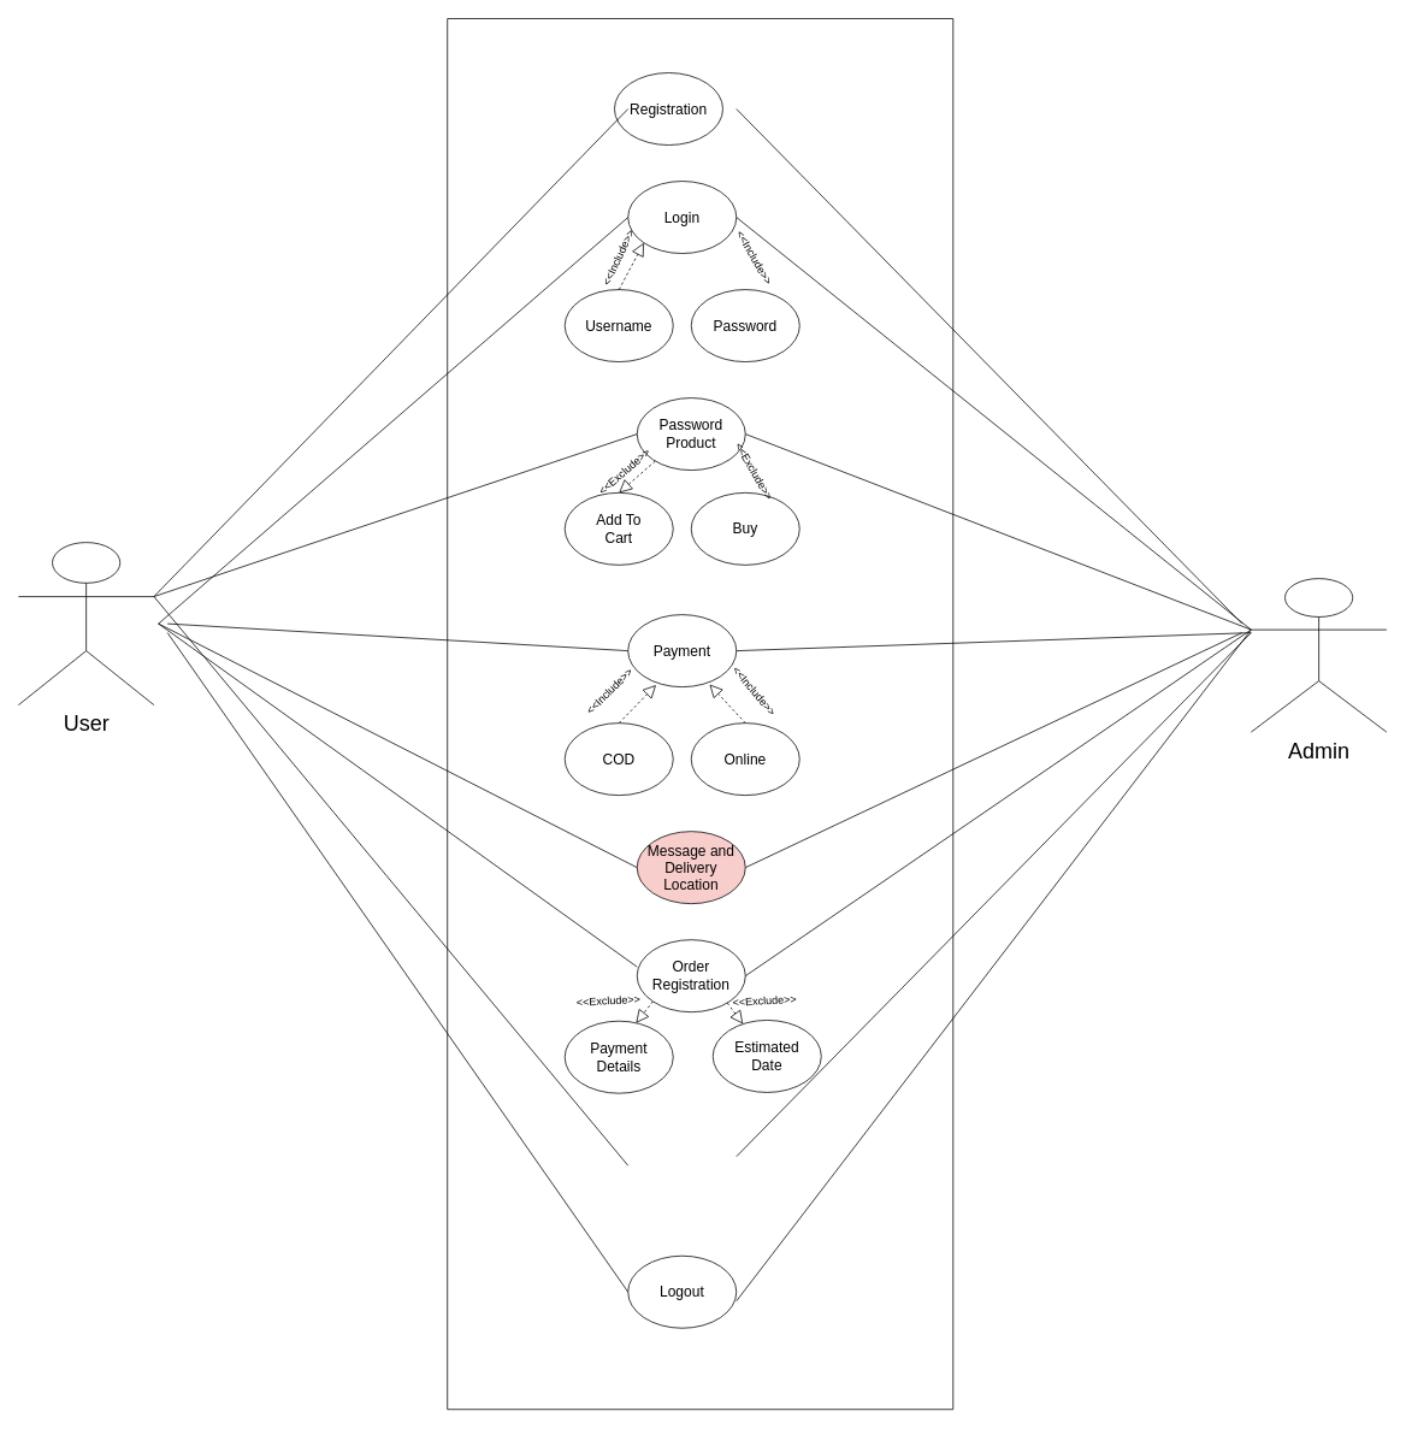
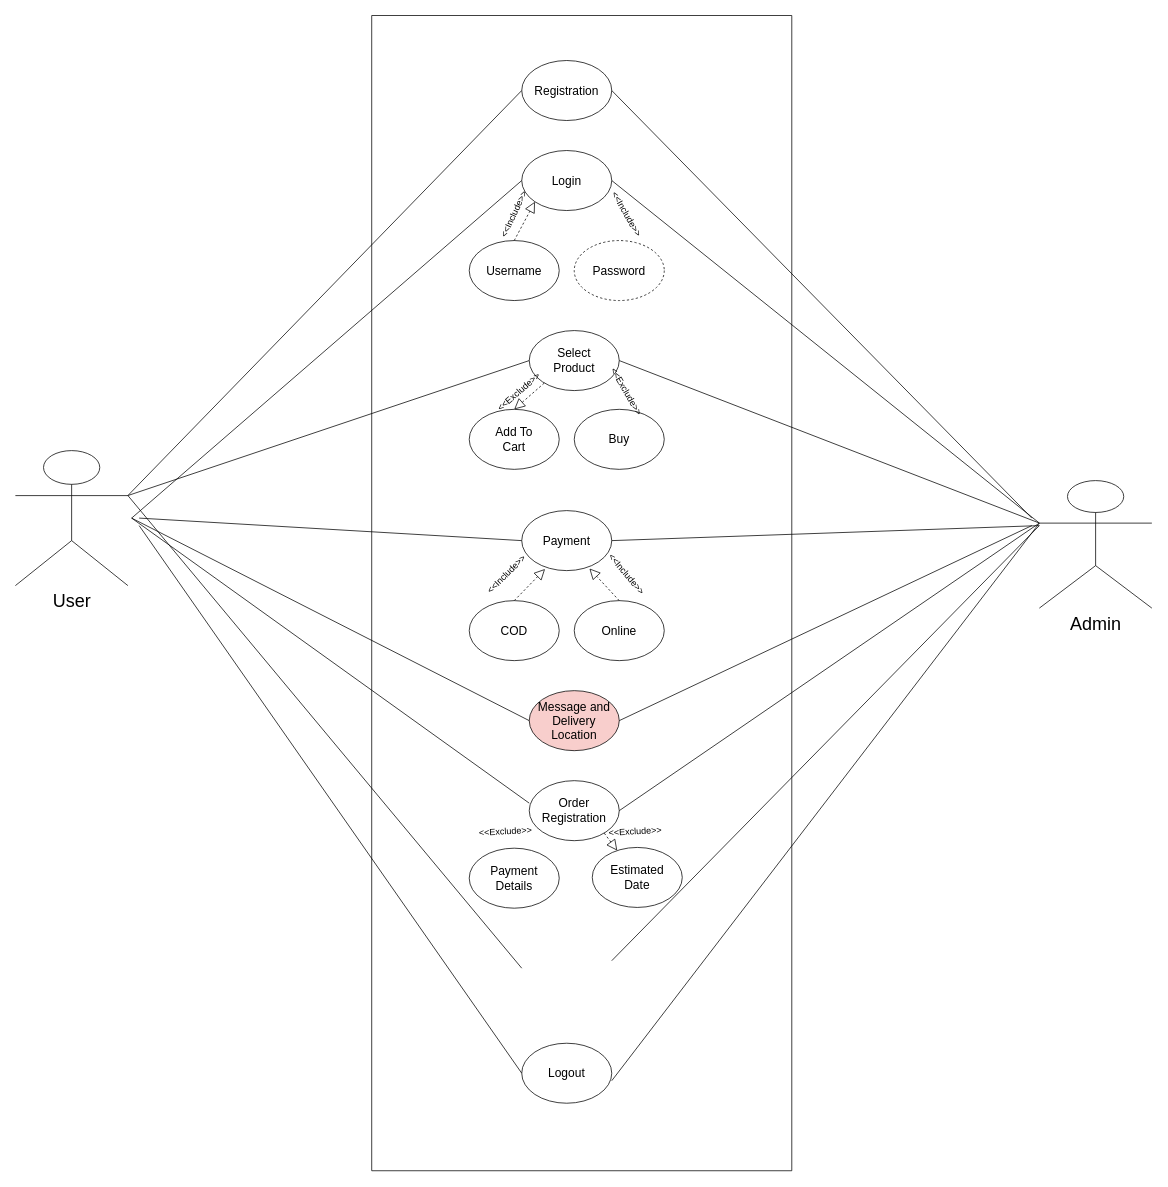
- <mxCell id="2" value="&lt;font size=&quot;3&quot;&gt;Registration&lt;/font&gt;" style="ellipse;whiteSpace=wrap;html=1;" vertex="1" parent="1"><mxGeometry x="680" y="80" width="120" height="80" as="geometry" /></mxCell>
+ <mxCell id="2" value="&lt;font size=&quot;3&quot;&gt;Registration&lt;/font&gt;" style="ellipse;whiteSpace=wrap;html=1;" vertex="1" parent="1"><mxGeometry x="695" y="80" width="120" height="80" as="geometry" /></mxCell>
- <mxCell id="5" value="&lt;font size=&quot;3&quot;&gt;Password&lt;/font&gt;" style="ellipse;whiteSpace=wrap;html=1;" vertex="1" parent="1"><mxGeometry x="765" y="320" width="120" height="80" as="geometry" /></mxCell>
+ <mxCell id="5" value="&lt;font size=&quot;3&quot;&gt;Password&lt;/font&gt;" style="ellipse;whiteSpace=wrap;html=1;dashed=1;" vertex="1" parent="1"><mxGeometry x="765" y="320" width="120" height="80" as="geometry" /></mxCell>
- <mxCell id="6" value="&lt;font size=&quot;3&quot;&gt;Password&lt;br&gt;Product&lt;br&gt;&lt;/font&gt;" style="ellipse;whiteSpace=wrap;html=1;" vertex="1" parent="1"><mxGeometry x="705" y="440" width="120" height="80" as="geometry" /></mxCell>
+ <mxCell id="6" value="&lt;font size=&quot;3&quot;&gt;Select&lt;br&gt;Product&lt;br&gt;&lt;/font&gt;" style="ellipse;whiteSpace=wrap;html=1;" vertex="1" parent="1"><mxGeometry x="705" y="440" width="120" height="80" as="geometry" /></mxCell>
- <mxCell id="49" value="" style="endArrow=block;dashed=1;endFill=0;endSize=12;html=1;rounded=0;entryX=0.657;entryY=0.027;entryDx=0;entryDy=0;entryPerimeter=0;exitX=0;exitY=1;exitDx=0;exitDy=0;" edge="1" parent="1" source="16" target="13"><mxGeometry width="160" relative="1" as="geometry"><mxPoint x="735" y="1120" as="sourcePoint" /><mxPoint x="895" y="1110" as="targetPoint" /></mxGeometry></mxCell>
